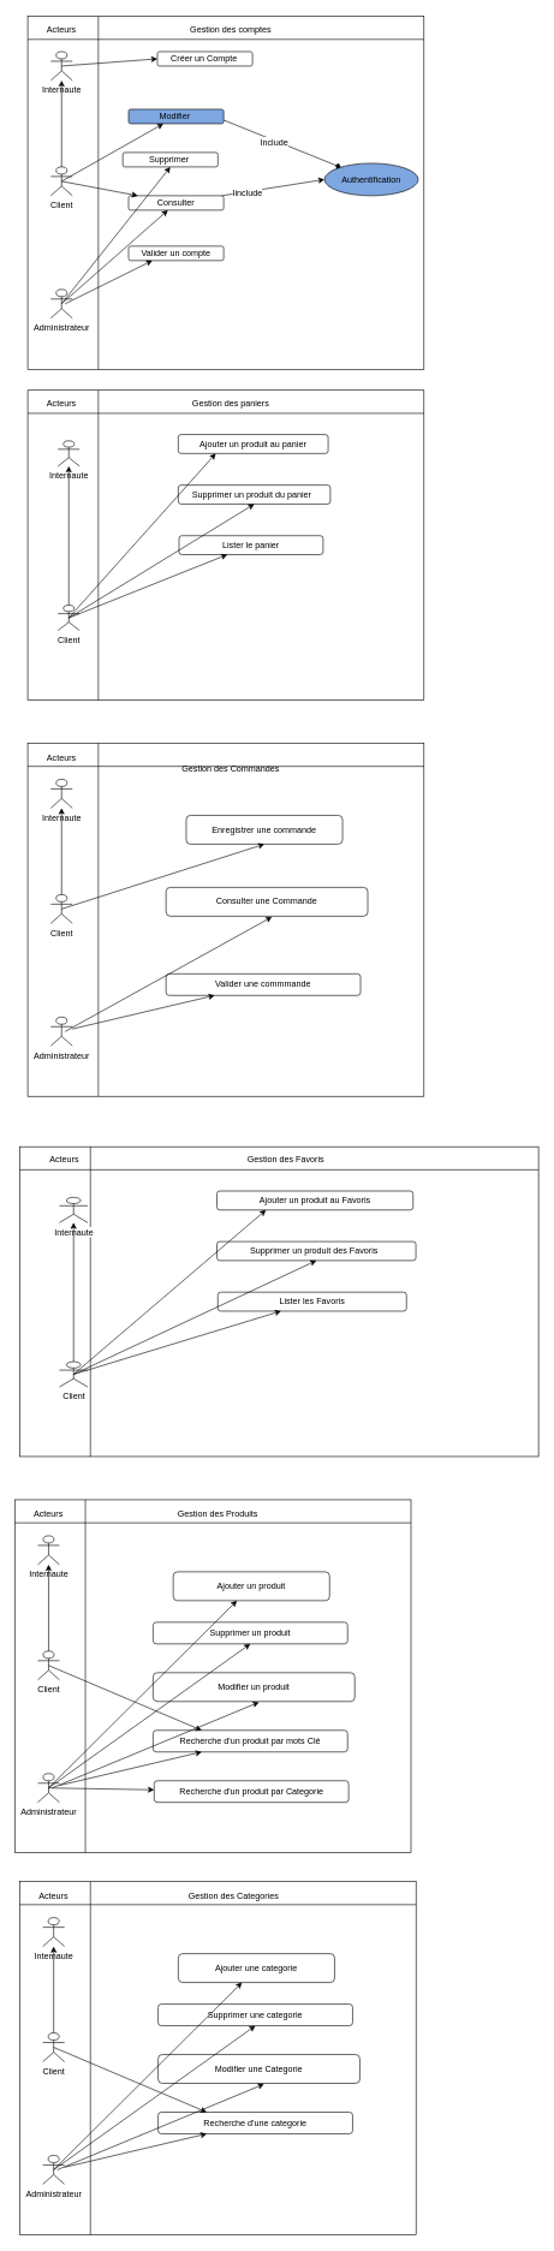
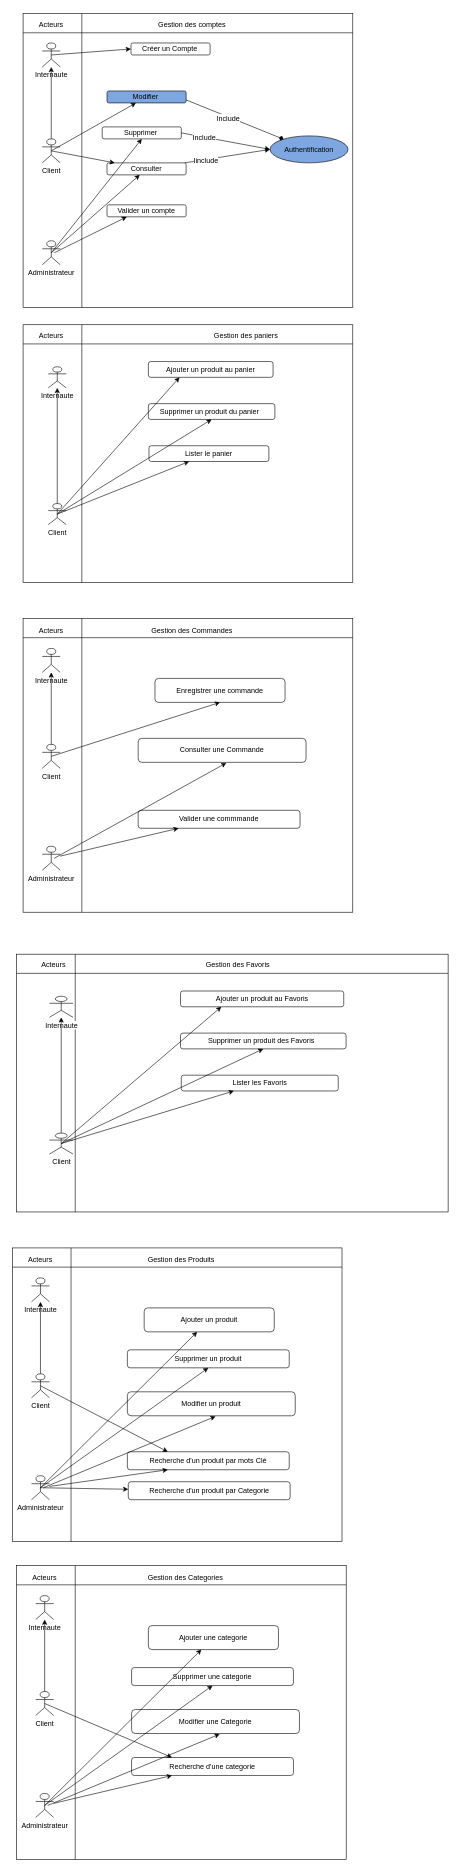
+ <mxCell id="26" value="" style="endArrow=classic;html=1;exitX=1;exitY=0.5;exitDx=0;exitDy=0;entryX=0;entryY=0.5;entryDx=0;entryDy=0;" parent="4" source="14" target="18" edge="1"><mxGeometry width="50" height="50" relative="1" as="geometry"><mxPoint x="2" y="560" as="sourcePoint" /><mxPoint x="52" y="510" as="targetPoint" /></mxGeometry></mxCell>
+ <mxCell id="27" value="Include" style="text;html=1;align=center;verticalAlign=middle;resizable=0;points=[];labelBackgroundColor=#ffffff;" parent="26" vertex="1" connectable="0"><mxGeometry x="-0.496" y="-1" relative="1" as="geometry"><mxPoint as="offset" /></mxGeometry></mxCell>
- <mxCell id="37" value="Gestion des paniers " style="text;html=1;strokeColor=none;fillColor=none;align=center;verticalAlign=middle;whiteSpace=wrap;rounded=0;" parent="34" vertex="1"><mxGeometry x="112" y="8.776" width="340" height="17.551" as="geometry" /></mxCell>
+ <mxCell id="37" value="Gestion des paniers " style="text;html=1;strokeColor=none;fillColor=none;align=center;verticalAlign=middle;whiteSpace=wrap;rounded=0;" parent="34" vertex="1"><mxGeometry x="202" y="8.776" width="340" height="17.551" as="geometry" /></mxCell>
- <mxCell id="53" value="Gestion des Commandes " style="text;html=1;strokeColor=none;fillColor=none;align=center;verticalAlign=middle;whiteSpace=wrap;rounded=0;" parent="50" vertex="1"><mxGeometry x="112" y="25" width="340" height="20" as="geometry" /></mxCell>
+ <mxCell id="53" value="Gestion des Commandes " style="text;html=1;strokeColor=none;fillColor=none;align=center;verticalAlign=middle;whiteSpace=wrap;rounded=0;" parent="50" vertex="1"><mxGeometry x="112" y="10" width="340" height="20" as="geometry" /></mxCell>
- <mxCell id="94" value="Recherche d'un produit par mots Clé" style="rounded=1;whiteSpace=wrap;html=1;" parent="83" vertex="1"><mxGeometry x="192" y="320" width="270" height="30" as="geometry" /></mxCell>
+ <mxCell id="94" value="Recherche d'un produit par mots Clé" style="rounded=1;whiteSpace=wrap;html=1;" parent="83" vertex="1"><mxGeometry x="192" y="340" width="270" height="30" as="geometry" /></mxCell>
- <mxCell id="108" value="Gestion des Categories " style="text;html=1;strokeColor=none;fillColor=none;align=center;verticalAlign=middle;whiteSpace=wrap;rounded=0;" parent="105" vertex="1"><mxGeometry x="127" y="10" width="340" height="20" as="geometry" /></mxCell>
+ <mxCell id="108" value="Gestion des Categories " style="text;html=1;strokeColor=none;fillColor=none;align=center;verticalAlign=middle;whiteSpace=wrap;rounded=0;" parent="105" vertex="1"><mxGeometry x="112" y="10" width="340" height="20" as="geometry" /></mxCell>
